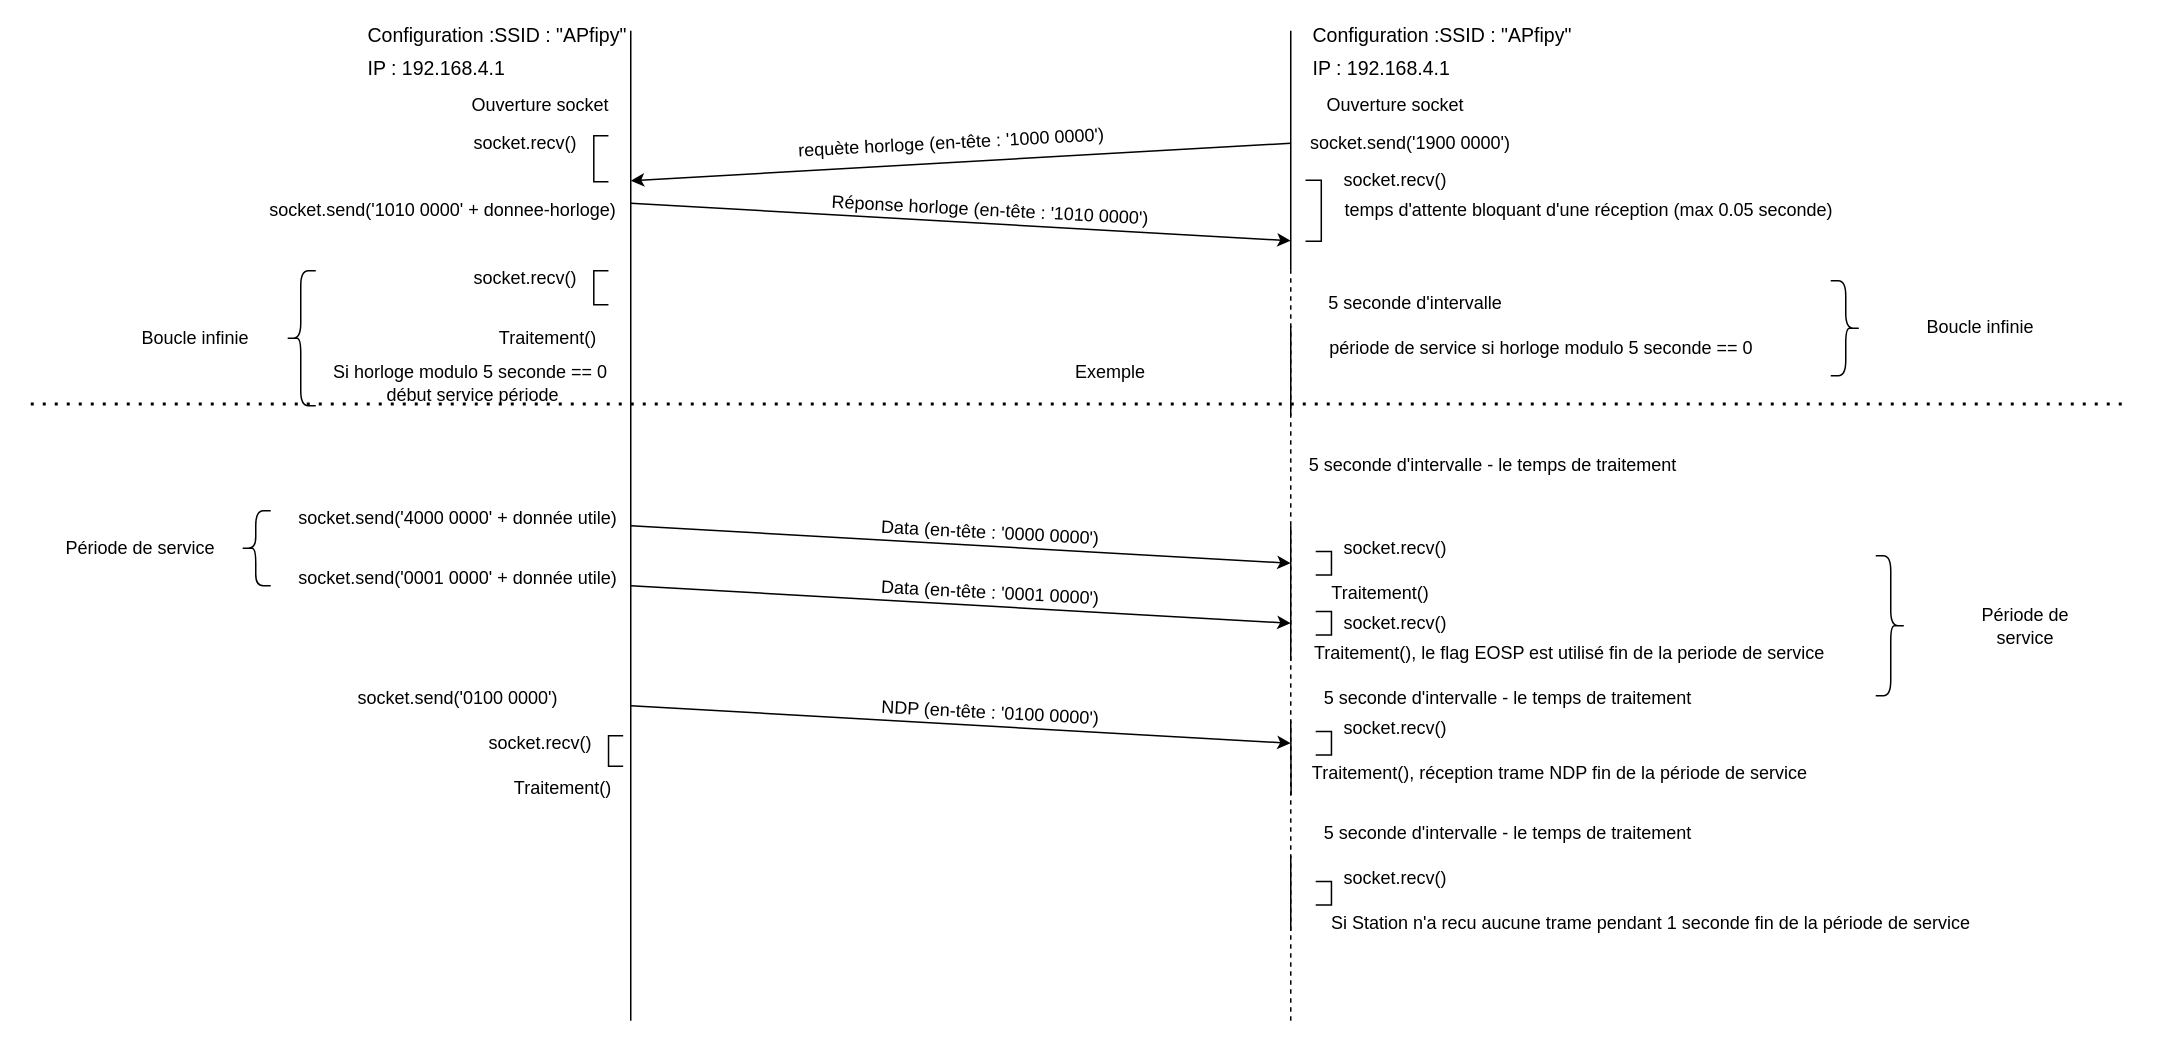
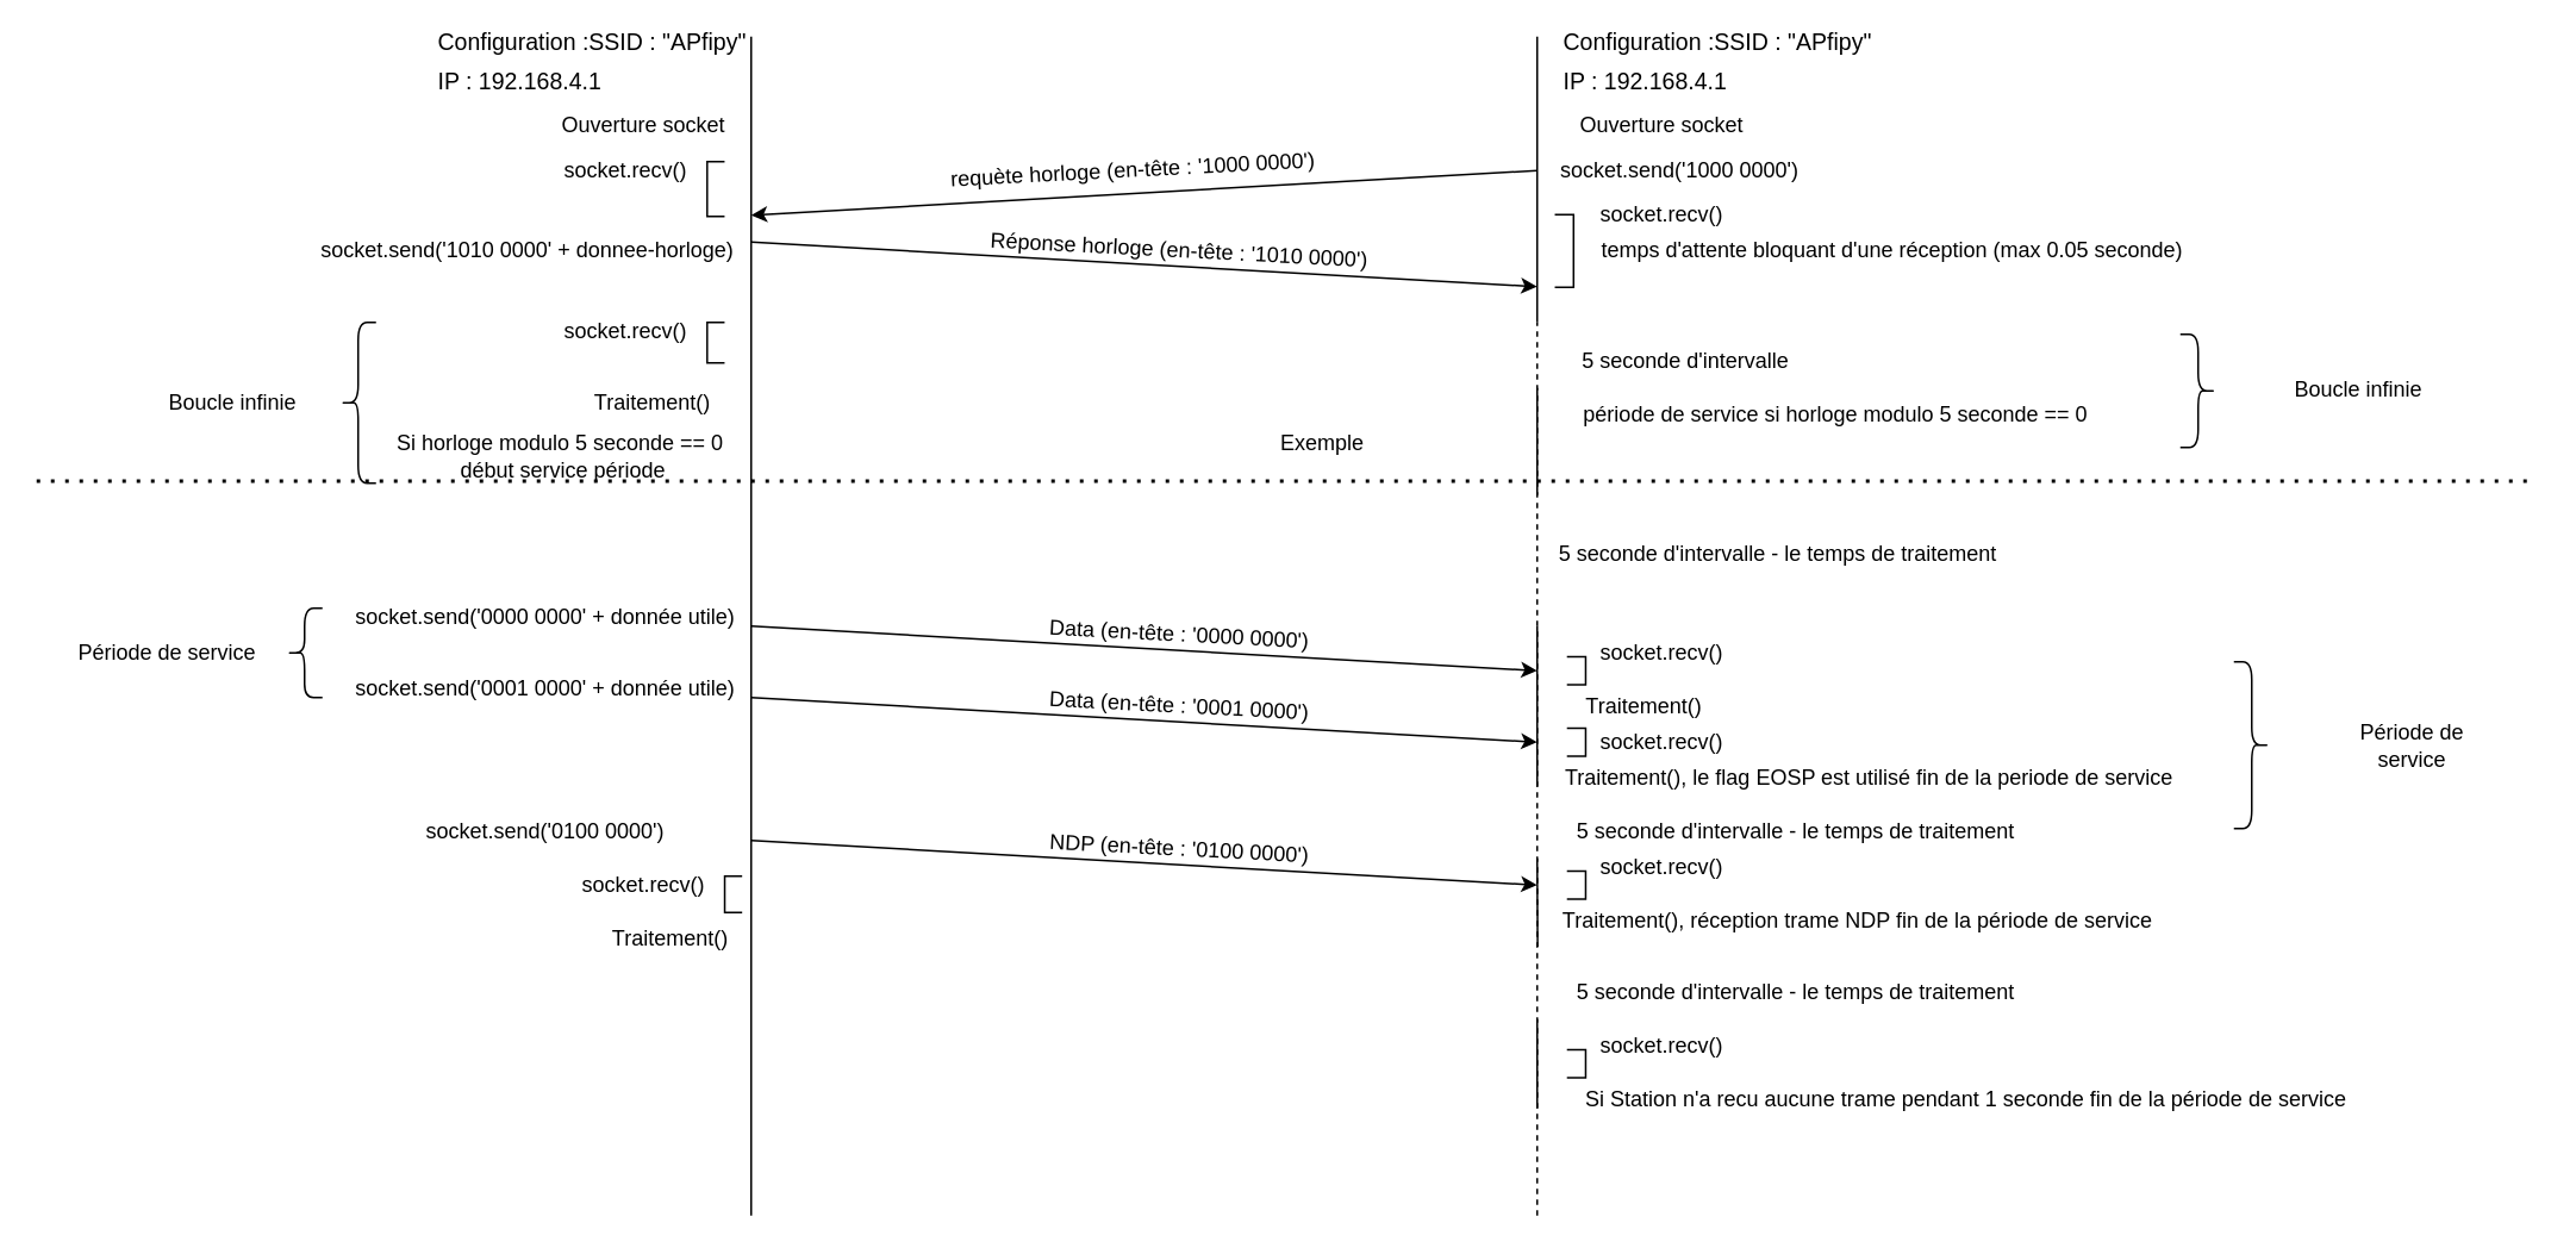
- <mxCell id="10" value="socket.send('1900 0000')" style="text;html=1;strokeColor=none;fillColor=none;align=center;verticalAlign=middle;whiteSpace=wrap;rounded=0;" parent="1" vertex="1"><mxGeometry x="860" y="80" width="160" height="30" as="geometry" /></mxCell>
+ <mxCell id="10" value="socket.send('1000 0000')" style="text;html=1;strokeColor=none;fillColor=none;align=center;verticalAlign=middle;whiteSpace=wrap;rounded=0;" parent="1" vertex="1"><mxGeometry x="860" y="80" width="160" height="30" as="geometry" /></mxCell>
- <mxCell id="32" value="socket.send('4000 0000' + donnée utile)" style="text;html=1;strokeColor=none;fillColor=none;align=center;verticalAlign=middle;whiteSpace=wrap;rounded=0;" vertex="1" parent="1"><mxGeometry x="190" y="330" width="230" height="30" as="geometry" /></mxCell>
+ <mxCell id="32" value="socket.send('0000 0000' + donnée utile)" style="text;html=1;strokeColor=none;fillColor=none;align=center;verticalAlign=middle;whiteSpace=wrap;rounded=0;" vertex="1" parent="1"><mxGeometry x="190" y="330" width="230" height="30" as="geometry" /></mxCell>
